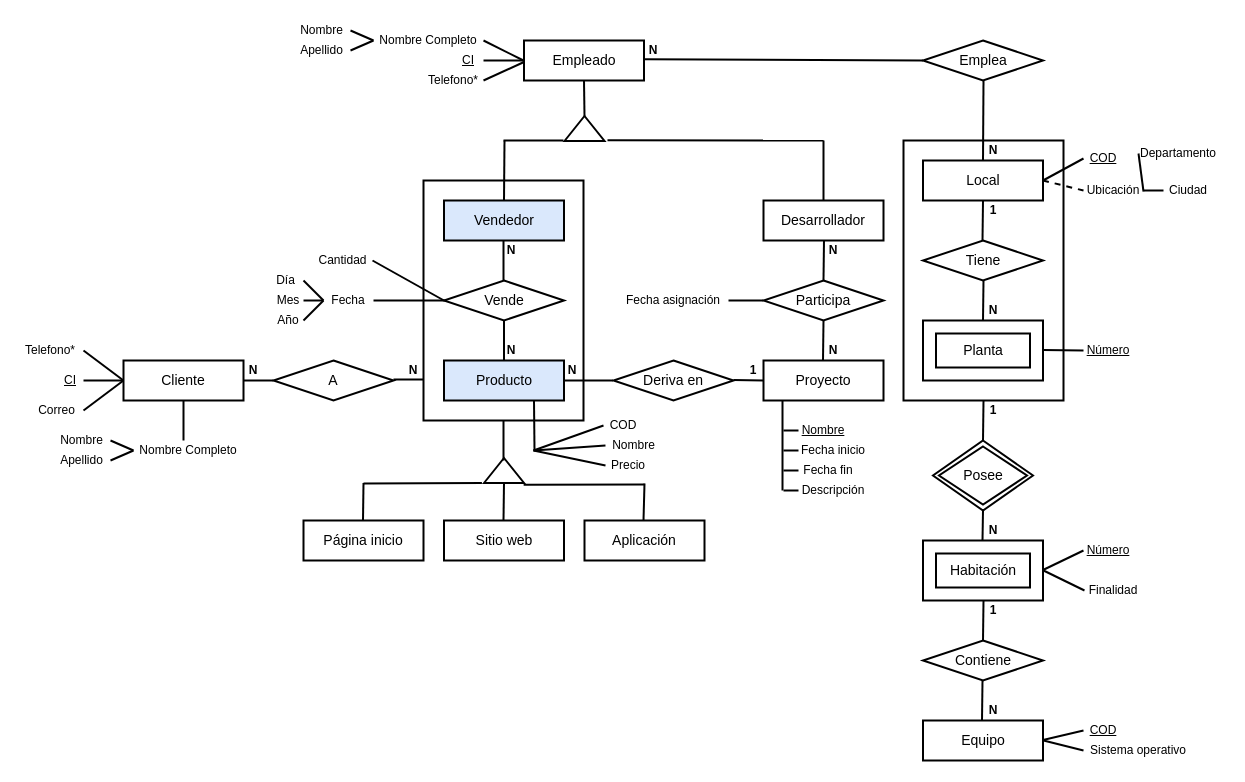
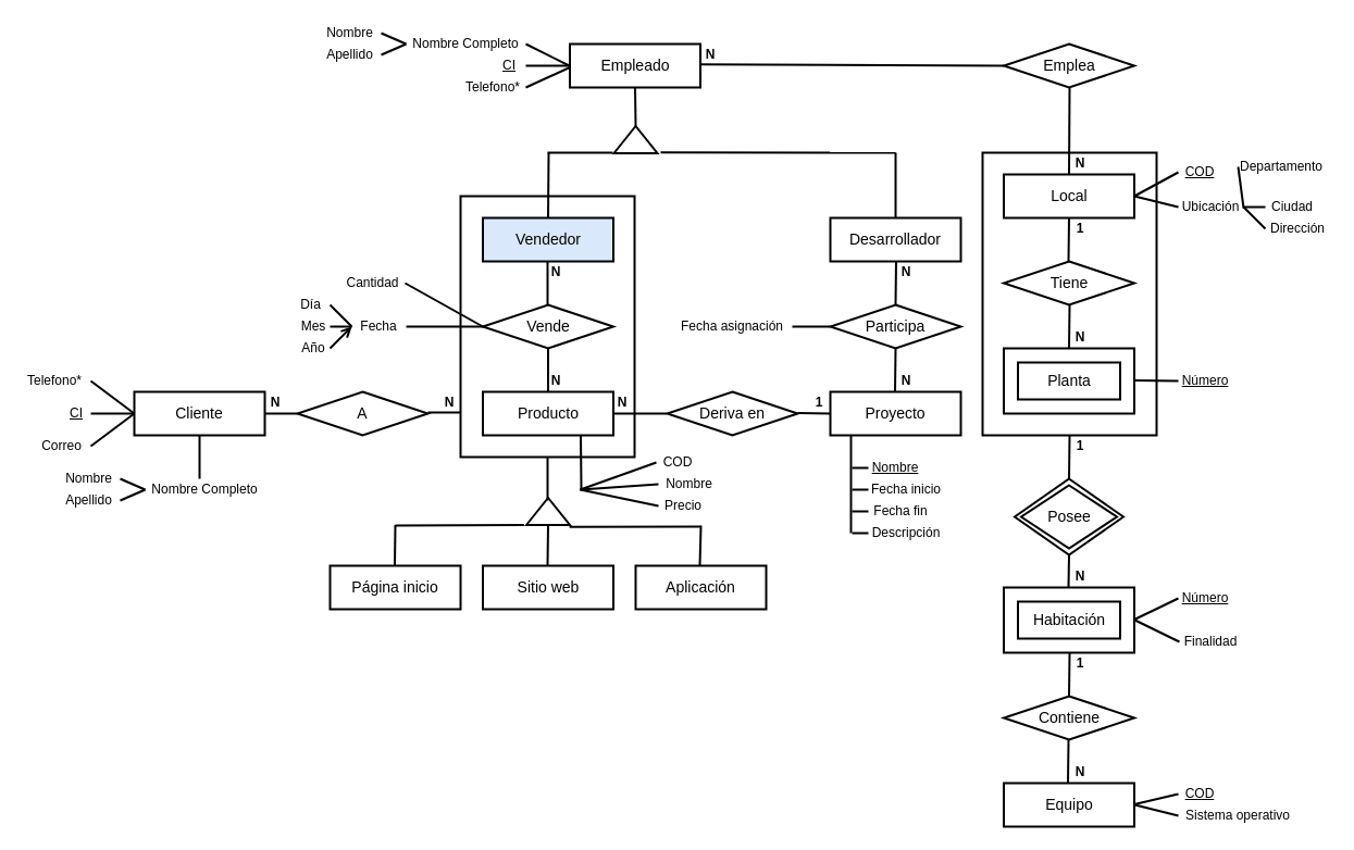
- <mxCell id="121" value="" style="endArrow=none;html=1;exitX=1;exitY=0.5;exitDx=0;exitDy=0;strokeWidth=2;entryX=0;entryY=0.5;entryDx=0;entryDy=0;dashed=1;" parent="1" source="5" target="116" edge="1"><mxGeometry width="50" height="50" relative="1" as="geometry"><mxPoint x="1052.5" y="190" as="sourcePoint" /><mxPoint x="1093" y="168" as="targetPoint" /></mxGeometry></mxCell>
+ <mxCell id="121" value="" style="endArrow=none;html=1;exitX=1;exitY=0.5;exitDx=0;exitDy=0;strokeWidth=2;entryX=0;entryY=0.5;entryDx=0;entryDy=0;" parent="1" source="5" target="116" edge="1"><mxGeometry width="50" height="50" relative="1" as="geometry"><mxPoint x="1052.5" y="190" as="sourcePoint" /><mxPoint x="1093" y="168" as="targetPoint" /></mxGeometry></mxCell>
+ <mxCell id="124" value="" style="endArrow=none;html=1;exitX=0;exitY=0.5;exitDx=0;exitDy=0;strokeWidth=2;entryX=1;entryY=0.5;entryDx=0;entryDy=0;" parent="1" source="119" target="116" edge="1"><mxGeometry width="50" height="50" relative="1" as="geometry"><mxPoint x="1153" y="219.5" as="sourcePoint" /><mxPoint x="1133" y="219.5" as="targetPoint" /></mxGeometry></mxCell>
+ <mxCell id="119" value="Dirección" style="text;html=1;strokeColor=none;fillColor=none;align=center;verticalAlign=middle;whiteSpace=wrap;rounded=0;" parent="1" vertex="1"><mxGeometry x="1163" y="200" width="60" height="20" as="geometry" /></mxCell>
- <mxCell id="89" value="" style="endArrow=none;html=1;strokeWidth=2;exitX=1;exitY=0.5;exitDx=0;exitDy=0;entryX=0;entryY=0.5;entryDx=0;entryDy=0;" parent="1" source="87" target="82" edge="1"><mxGeometry width="50" height="50" relative="1" as="geometry"><mxPoint x="313" y="320" as="sourcePoint" /><mxPoint x="333" y="320" as="targetPoint" /></mxGeometry></mxCell>
+ <mxCell id="89" value="" style="endArrow=open;html=1;strokeWidth=2;exitX=1;exitY=0.5;exitDx=0;exitDy=0;entryX=0;entryY=0.5;entryDx=0;entryDy=0;" parent="1" source="87" target="82" edge="1"><mxGeometry width="50" height="50" relative="1" as="geometry"><mxPoint x="313" y="320" as="sourcePoint" /><mxPoint x="333" y="320" as="targetPoint" /></mxGeometry></mxCell>
- <mxCell id="21" value="Producto" style="strokeWidth=2;whiteSpace=wrap;html=1;align=center;fontSize=14;fillColor=#dae8fc;" parent="1" vertex="1"><mxGeometry x="443.5" y="360" width="120" height="40" as="geometry" /></mxCell>
+ <mxCell id="21" value="Producto" style="strokeWidth=2;whiteSpace=wrap;html=1;align=center;fontSize=14;" parent="1" vertex="1"><mxGeometry x="443.5" y="360" width="120" height="40" as="geometry" /></mxCell>
